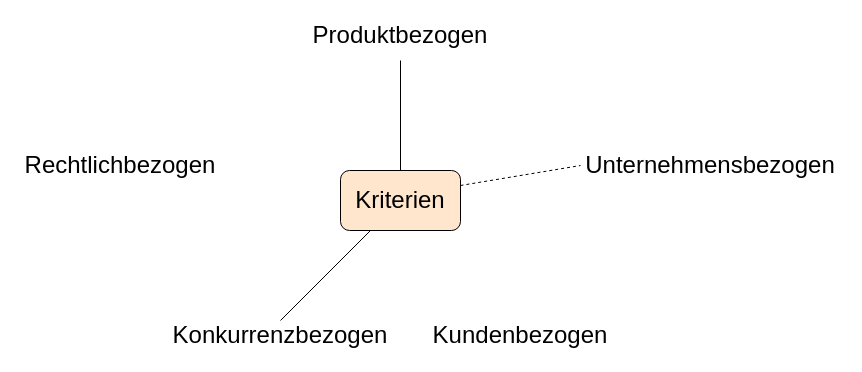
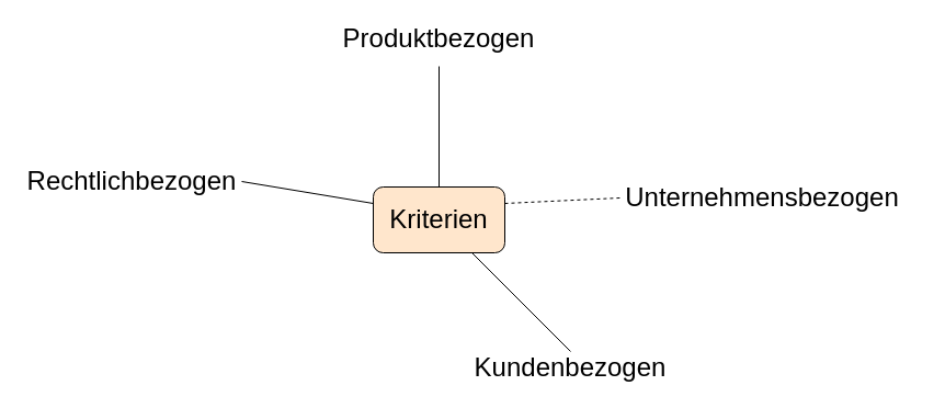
- <mxCell id="6" value="Unternehmensbezogen" style="text;html=1;strokeColor=none;fillColor=none;align=center;verticalAlign=middle;whiteSpace=wrap;rounded=0;fontSize=24;" parent="1" vertex="1"><mxGeometry x="580" y="150" width="260" height="30" as="geometry" /></mxCell>
+ <mxCell id="6" value="Unternehmensbezogen" style="text;html=1;strokeColor=none;fillColor=none;align=center;verticalAlign=middle;whiteSpace=wrap;rounded=0;fontSize=24;" parent="1" vertex="1"><mxGeometry x="565" y="165" width="260" height="30" as="geometry" /></mxCell>
+ <mxCell id="11" value="" style="endArrow=none;html=1;rounded=0;fontSize=24;entryX=0;entryY=0.25;entryDx=0;entryDy=0;exitX=1;exitY=0.5;exitDx=0;exitDy=0;" parent="1" source="12" target="2" edge="1"><mxGeometry width="50" height="50" relative="1" as="geometry"><mxPoint x="230" y="185" as="sourcePoint" /><mxPoint x="420" y="360" as="targetPoint" /></mxGeometry></mxCell>
- <mxCell id="9" value="" style="endArrow=none;html=1;rounded=0;fontSize=24;entryX=0.25;entryY=1;entryDx=0;entryDy=0;exitX=0.5;exitY=0;exitDx=0;exitDy=0;" parent="1" source="10" target="2" edge="1"><mxGeometry width="50" height="50" relative="1" as="geometry"><mxPoint x="280" y="330" as="sourcePoint" /><mxPoint x="420" y="360" as="targetPoint" /></mxGeometry></mxCell>
+ <mxCell id="7" value="" style="endArrow=none;html=1;rounded=0;fontSize=24;entryX=0.75;entryY=1;entryDx=0;entryDy=0;exitX=0.5;exitY=0;exitDx=0;exitDy=0;" parent="1" source="8" target="2" edge="1"><mxGeometry width="50" height="50" relative="1" as="geometry"><mxPoint x="480" y="340" as="sourcePoint" /><mxPoint x="420" y="360" as="targetPoint" /></mxGeometry></mxCell>
- <mxCell id="10" value="Konkurrenzbezogen" style="text;html=1;strokeColor=none;fillColor=none;align=center;verticalAlign=middle;whiteSpace=wrap;rounded=0;fontSize=24;" parent="1" vertex="1"><mxGeometry x="170" y="320" width="220" height="30" as="geometry" /></mxCell>
